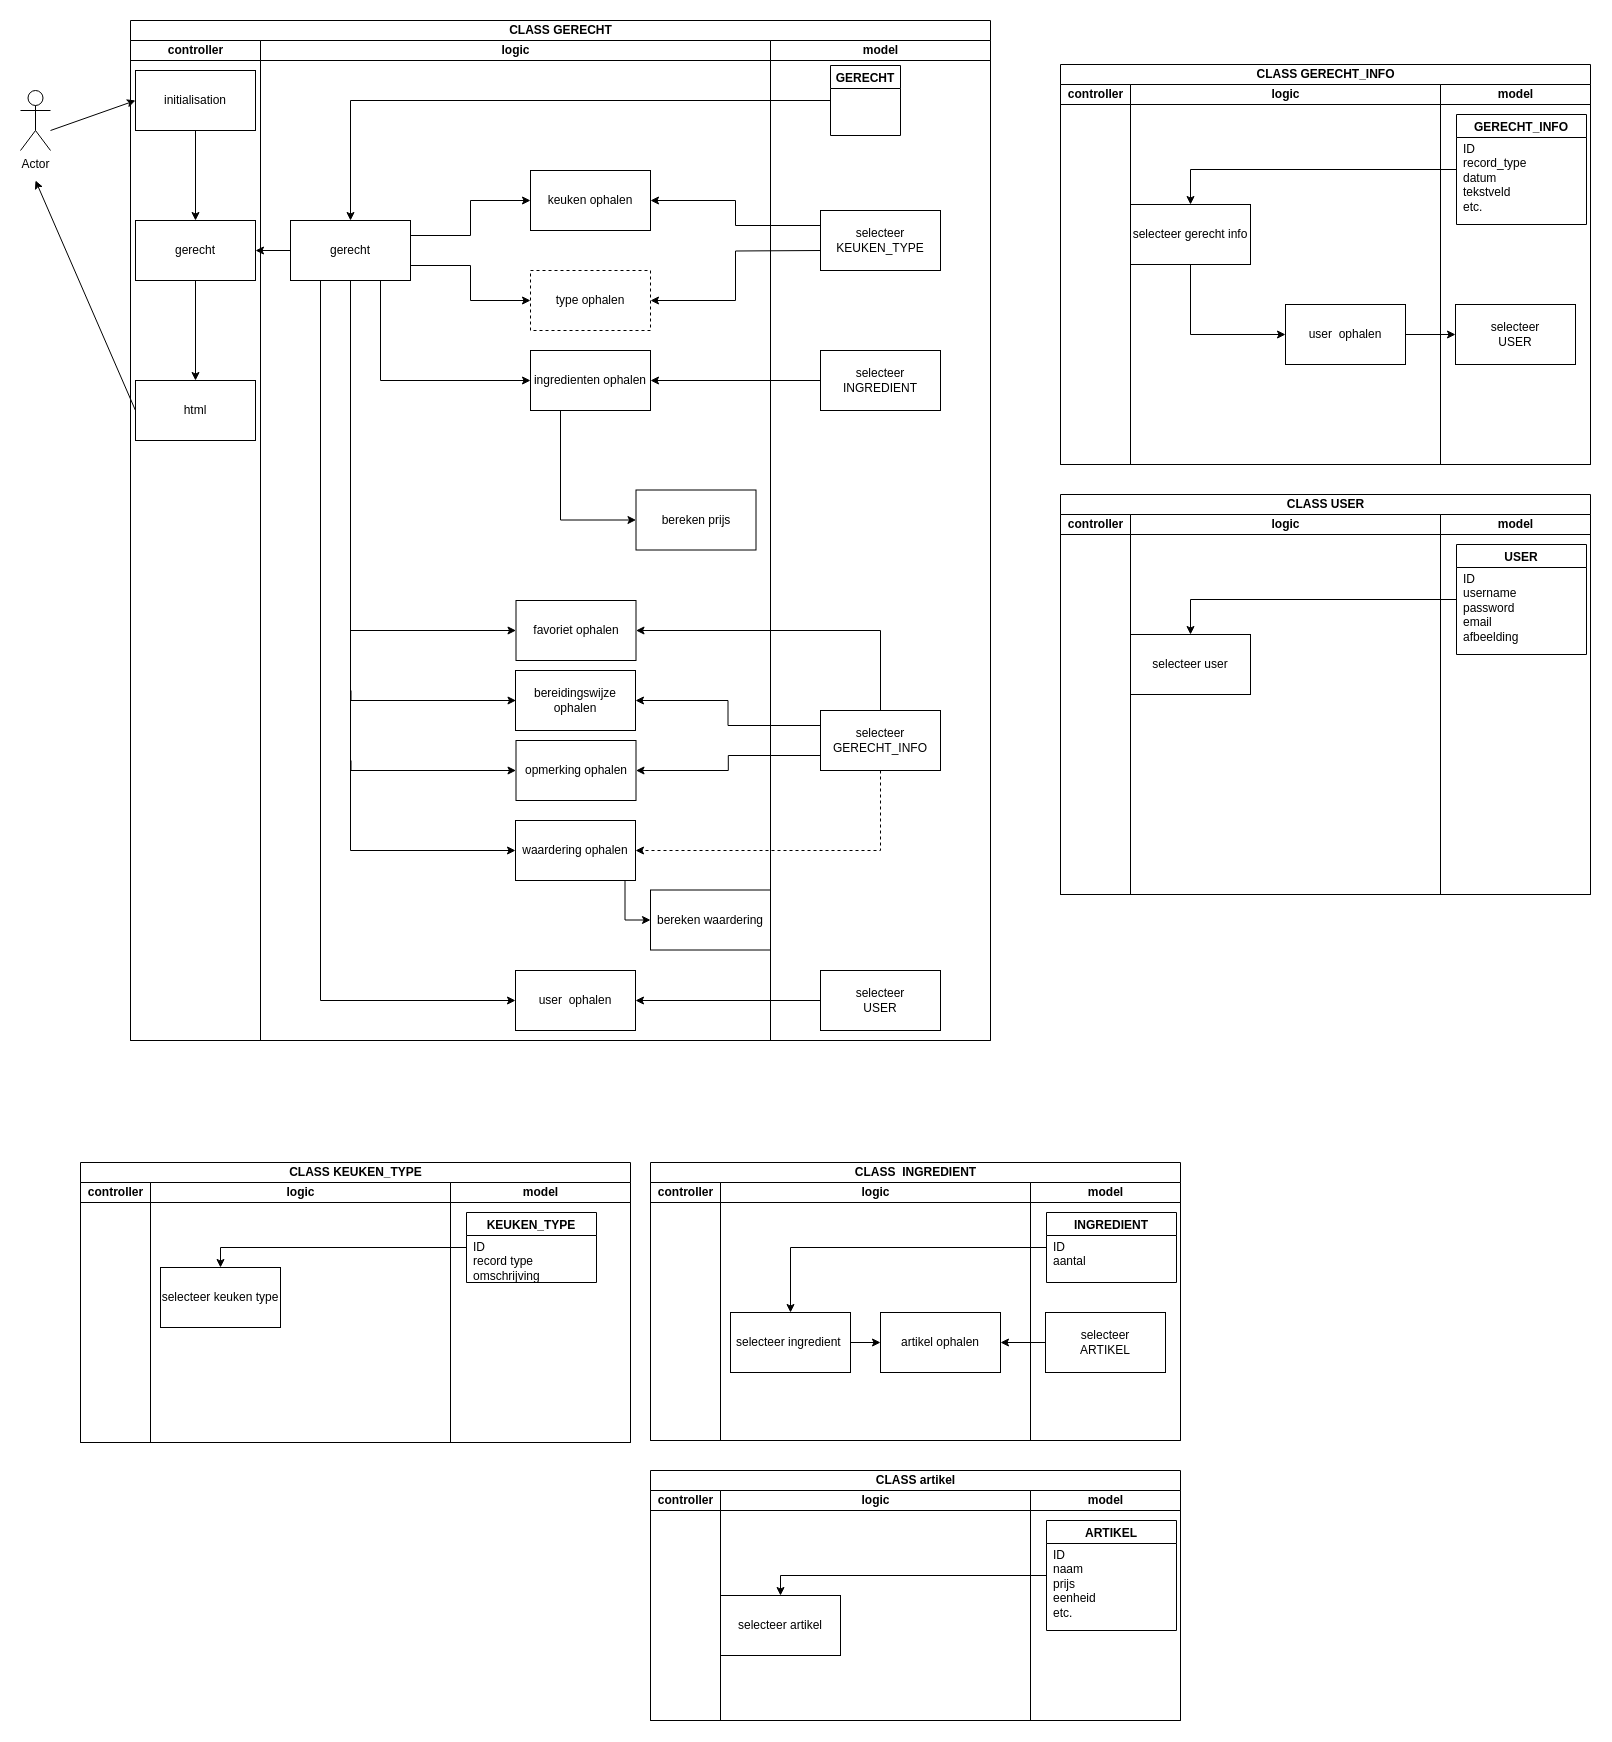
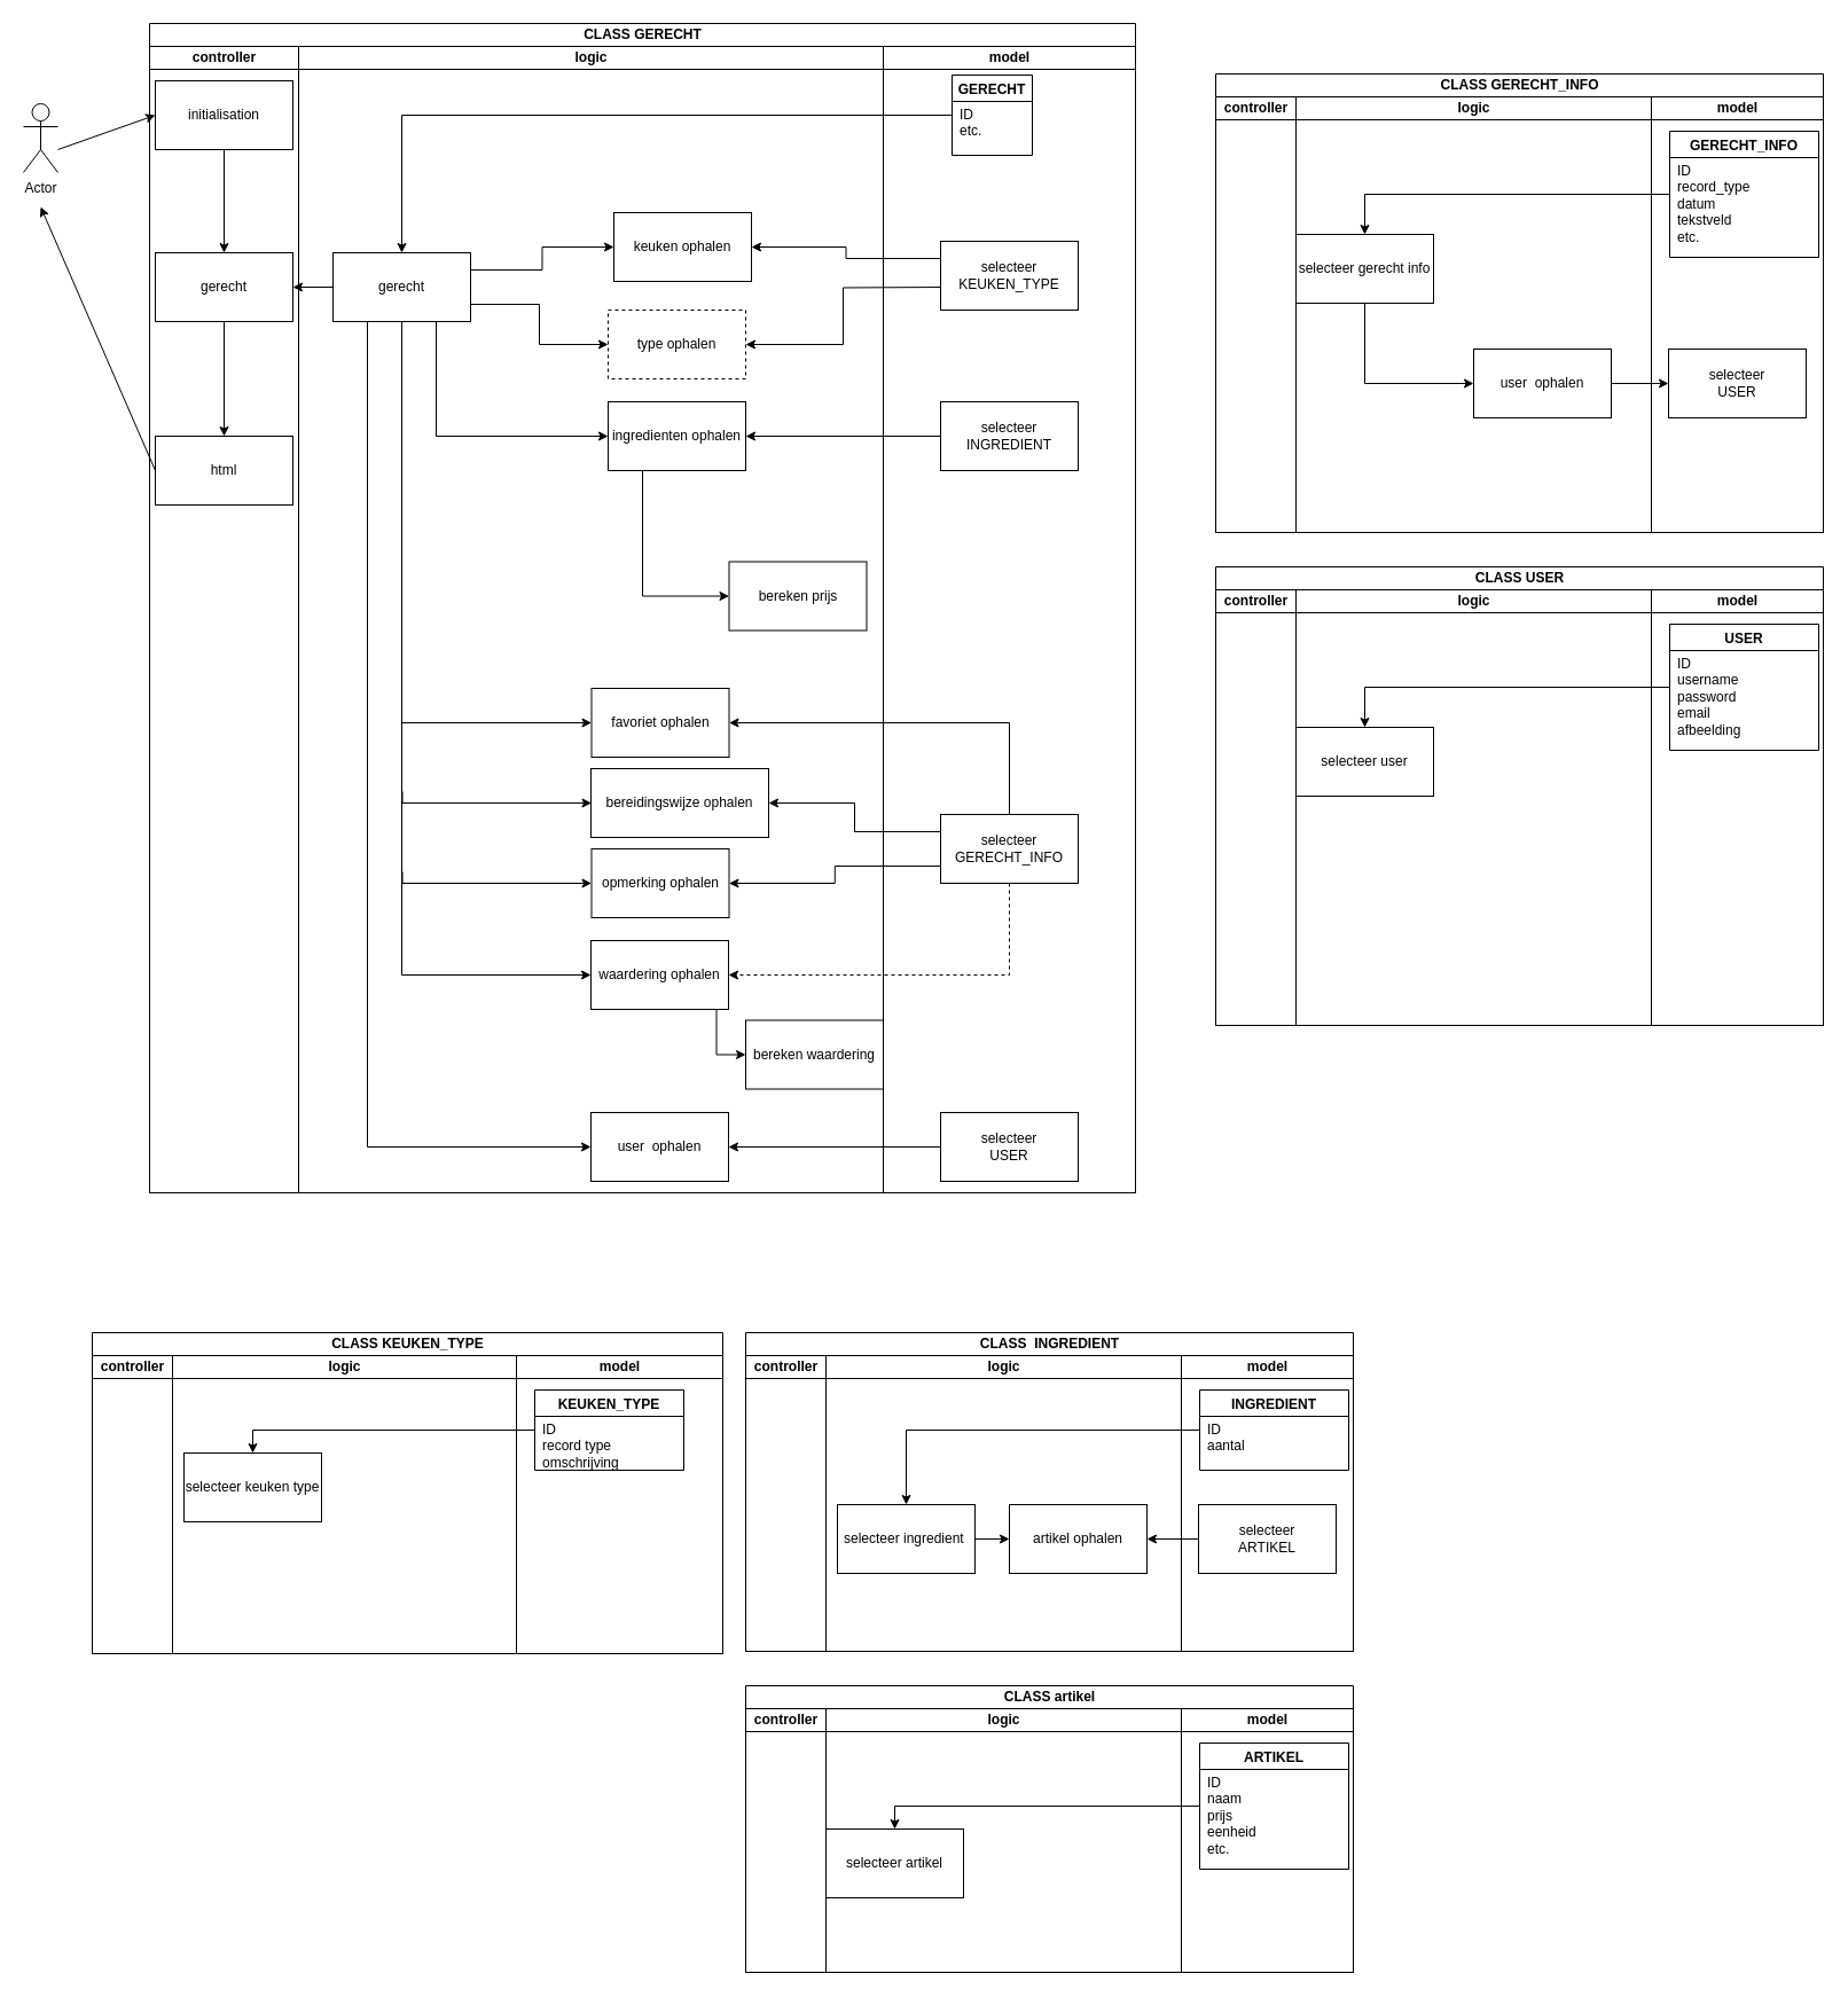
+ <mxCell id="32" value="ID&lt;br&gt;etc." style="text;html=1;resizable=0;points=[];autosize=1;align=left;verticalAlign=top;spacingTop=-4;" parent="31" vertex="1"><mxGeometry x="5" y="25" width="30" height="30" as="geometry" /></mxCell>
- <mxCell id="16" value="keuken ophalen" style="whiteSpace=wrap;html=1;align=center;treeFolding=1;treeMoving=1;container=1;recursiveResize=0;" parent="9" vertex="1"><mxGeometry x="270" y="130" width="120" height="60" as="geometry" /></mxCell>
+ <mxCell id="16" value="keuken ophalen" style="whiteSpace=wrap;html=1;align=center;treeFolding=1;treeMoving=1;container=1;recursiveResize=0;" parent="9" vertex="1"><mxGeometry x="275" y="145" width="120" height="60" as="geometry" /></mxCell>
- <mxCell id="20" value="bereidingswijze ophalen" style="whiteSpace=wrap;html=1;align=center;treeFolding=1;treeMoving=1;container=1;recursiveResize=0;" parent="9" vertex="1"><mxGeometry x="255" y="630" width="120" height="60" as="geometry" /></mxCell>
+ <mxCell id="20" value="bereidingswijze ophalen" style="whiteSpace=wrap;html=1;align=center;treeFolding=1;treeMoving=1;container=1;recursiveResize=0;" parent="9" vertex="1"><mxGeometry x="255" y="630" width="155" height="60" as="geometry" /></mxCell>
